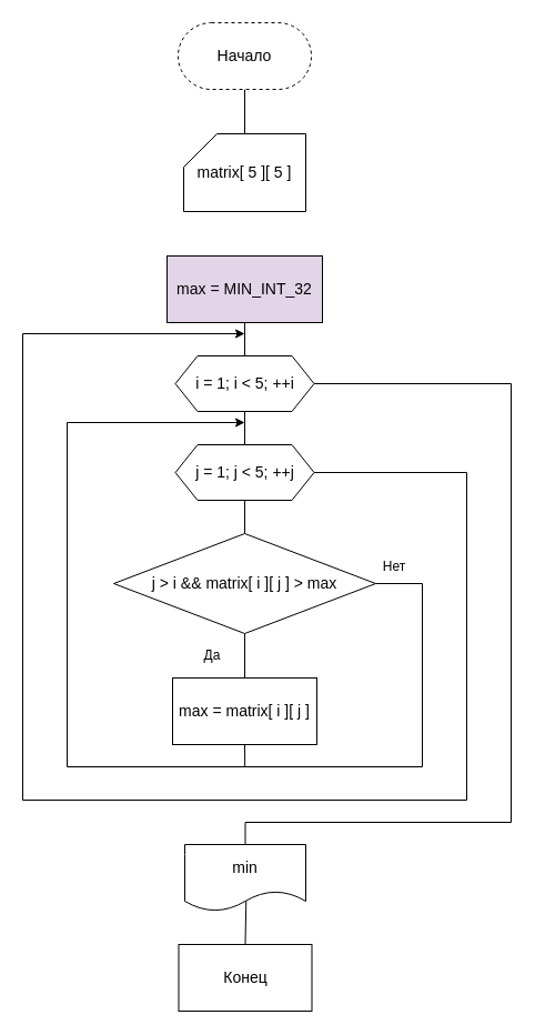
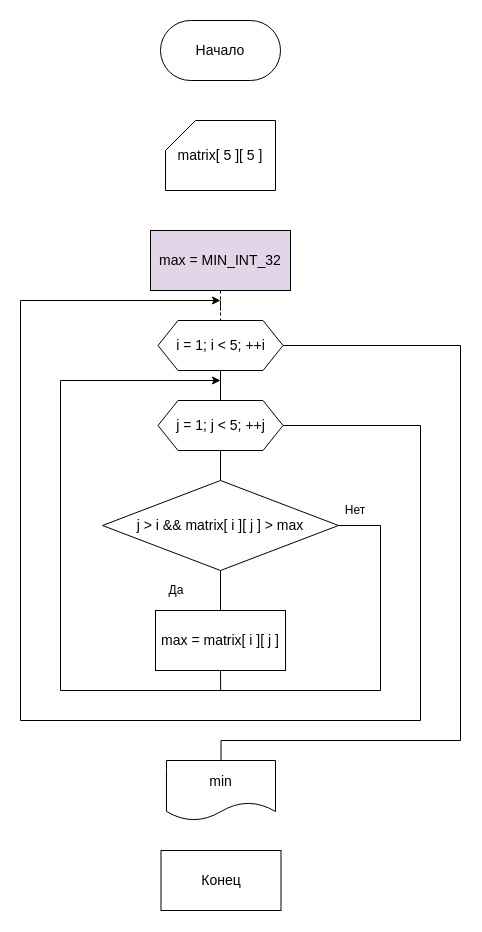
- <mxCell id="3" value="Начало" style="rounded=1;whiteSpace=wrap;html=1;arcSize=50;fontSize=14;dashed=1;" parent="1" vertex="1"><mxGeometry x="160" y="20" width="120" height="60" as="geometry" /></mxCell>
+ <mxCell id="3" value="Начало" style="rounded=1;whiteSpace=wrap;html=1;arcSize=50;fontSize=14;" parent="1" vertex="1"><mxGeometry x="160" y="20" width="120" height="60" as="geometry" /></mxCell>
- <mxCell id="2" style="edgeStyle=orthogonalEdgeStyle;rounded=0;orthogonalLoop=1;jettySize=auto;html=1;entryX=0.5;entryY=0;entryDx=0;entryDy=0;entryPerimeter=0;endArrow=none;endFill=0;" parent="1" source="3" target="5" edge="1"><mxGeometry relative="1" as="geometry" /></mxCell>
- <mxCell id="15" style="edgeStyle=orthogonalEdgeStyle;rounded=0;orthogonalLoop=1;jettySize=auto;html=1;entryX=0.5;entryY=0;entryDx=0;entryDy=0;endArrow=none;endFill=0;" parent="1" source="16" target="8" edge="1"><mxGeometry relative="1" as="geometry" /></mxCell>
+ <mxCell id="15" style="edgeStyle=orthogonalEdgeStyle;rounded=0;orthogonalLoop=1;jettySize=auto;html=1;entryX=0.5;entryY=0;entryDx=0;entryDy=0;endArrow=none;endFill=0;dashed=1;" parent="1" source="16" target="8" edge="1"><mxGeometry relative="1" as="geometry" /></mxCell>
- <mxCell id="21" value="Да" style="text;html=1;strokeColor=none;fillColor=none;align=center;verticalAlign=middle;whiteSpace=wrap;rounded=0;" parent="1" vertex="1"><mxGeometry x="166" y="580" width="50" height="20" as="geometry" /></mxCell>
+ <mxCell id="21" value="Да" style="text;html=1;strokeColor=none;fillColor=none;align=center;verticalAlign=middle;whiteSpace=wrap;rounded=0;" parent="1" vertex="1"><mxGeometry x="151" y="580" width="50" height="20" as="geometry" /></mxCell>
- <mxCell id="19" style="edgeStyle=orthogonalEdgeStyle;rounded=0;orthogonalLoop=1;jettySize=auto;html=1;entryX=0.5;entryY=0;entryDx=0;entryDy=0;exitX=0.507;exitY=0.847;exitDx=0;exitDy=0;exitPerimeter=0;endArrow=none;endFill=0;" parent="1" source="20" target="4" edge="1"><mxGeometry relative="1" as="geometry" /></mxCell>
